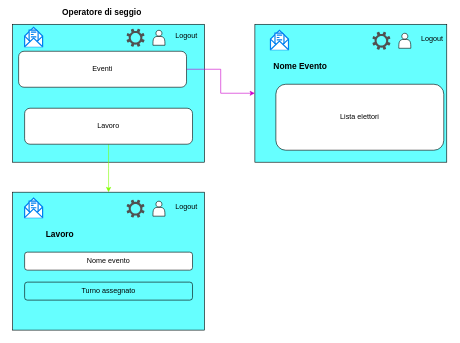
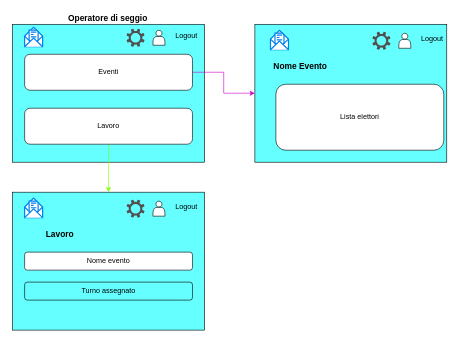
- <mxCell id="9" value="&lt;font style=&quot;font-size: 14px&quot;&gt;&lt;b&gt;Operatore di seggio&lt;/b&gt;&lt;/font&gt;" style="text;html=1;strokeColor=none;fillColor=none;align=center;verticalAlign=middle;whiteSpace=wrap;rounded=0;" parent="1" vertex="1"><mxGeometry x="94" y="10" width="150" height="20" as="geometry" /></mxCell>
+ <mxCell id="9" value="&lt;font style=&quot;font-size: 14px&quot;&gt;&lt;b&gt;Operatore di seggio&lt;/b&gt;&lt;/font&gt;" style="text;html=1;strokeColor=none;fillColor=none;align=center;verticalAlign=middle;whiteSpace=wrap;rounded=0;" parent="1" vertex="1"><mxGeometry x="104" y="20" width="150" height="20" as="geometry" /></mxCell>
- <mxCell id="6" value="Eventi" style="rounded=1;whiteSpace=wrap;html=1;" parent="1" vertex="1"><mxGeometry x="30" y="85" width="280" height="60" as="geometry" /></mxCell>
+ <mxCell id="6" value="Eventi" style="rounded=1;whiteSpace=wrap;html=1;" parent="1" vertex="1"><mxGeometry x="40" y="90" width="280" height="60" as="geometry" /></mxCell>
